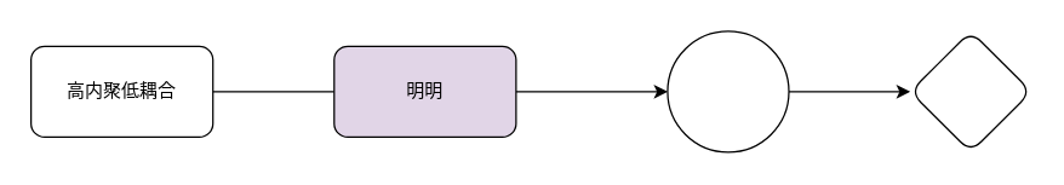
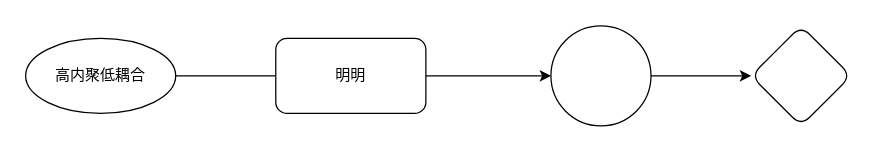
- <mxCell id="3" value="高内聚低耦合" style="rounded=1;whiteSpace=wrap;html=1;" vertex="1" parent="1"><mxGeometry x="20" y="30" width="120" height="60" as="geometry" /></mxCell>
+ <mxCell id="3" value="高内聚低耦合" style="ellipse;whiteSpace=wrap;html=1;" vertex="1" parent="1"><mxGeometry x="20" y="30" width="120" height="60" as="geometry" /></mxCell>
- <mxCell id="5" value="明明" style="whiteSpace=wrap;html=1;rounded=1;fillColor=#e1d5e7;" vertex="1" parent="1"><mxGeometry x="220" y="30" width="120" height="60" as="geometry" /></mxCell>
+ <mxCell id="5" value="明明" style="whiteSpace=wrap;html=1;rounded=1;" vertex="1" parent="1"><mxGeometry x="220" y="30" width="120" height="60" as="geometry" /></mxCell>
